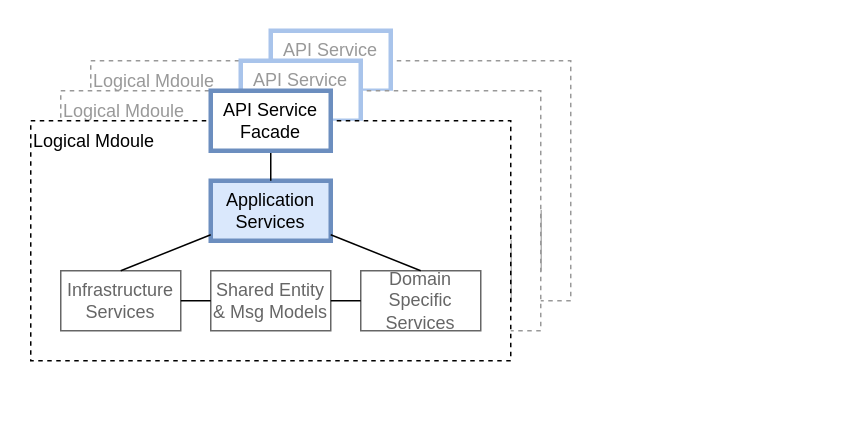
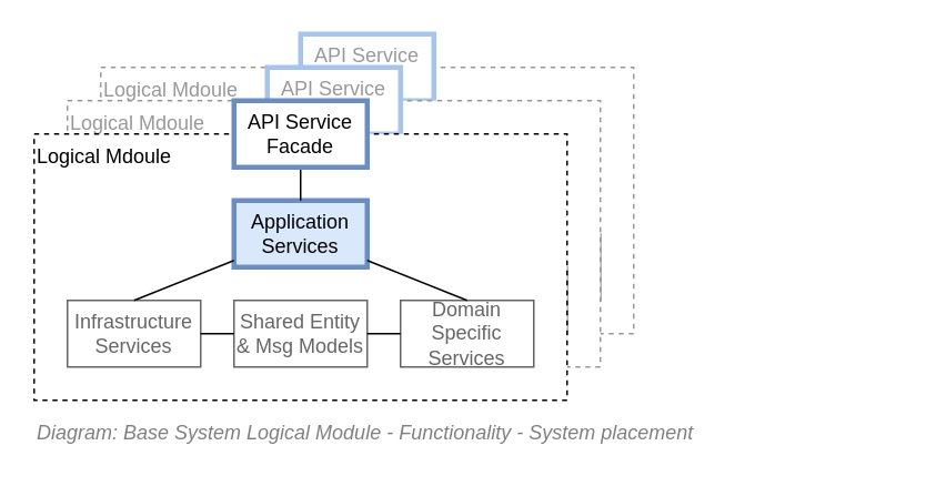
+ <mxCell id="35" value="&lt;font style=&quot;font-size: 12px&quot;&gt;Diagram: Base System Logical Module -&amp;nbsp;Functionality -&amp;nbsp;System placement&lt;/font&gt;" style="text;strokeColor=none;fillColor=none;html=1;fontSize=12;fontStyle=2;verticalAlign=middle;align=left;shadow=0;glass=0;comic=0;opacity=30;fontColor=#808080;strokeWidth=1;" vertex="1" parent="1"><mxGeometry x="20" y="250" width="520" height="20" as="geometry" /></mxCell>
